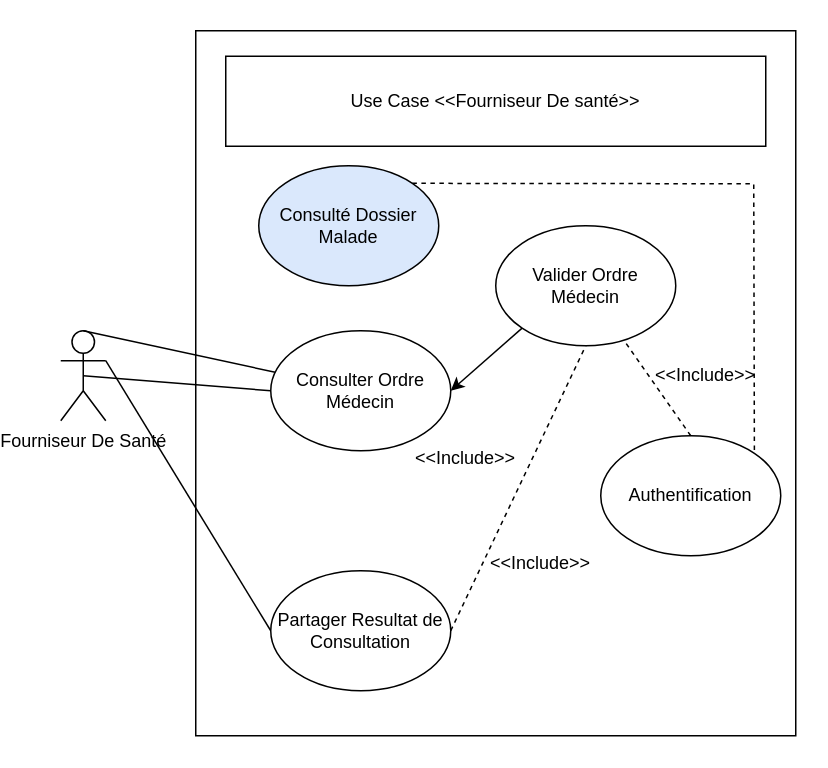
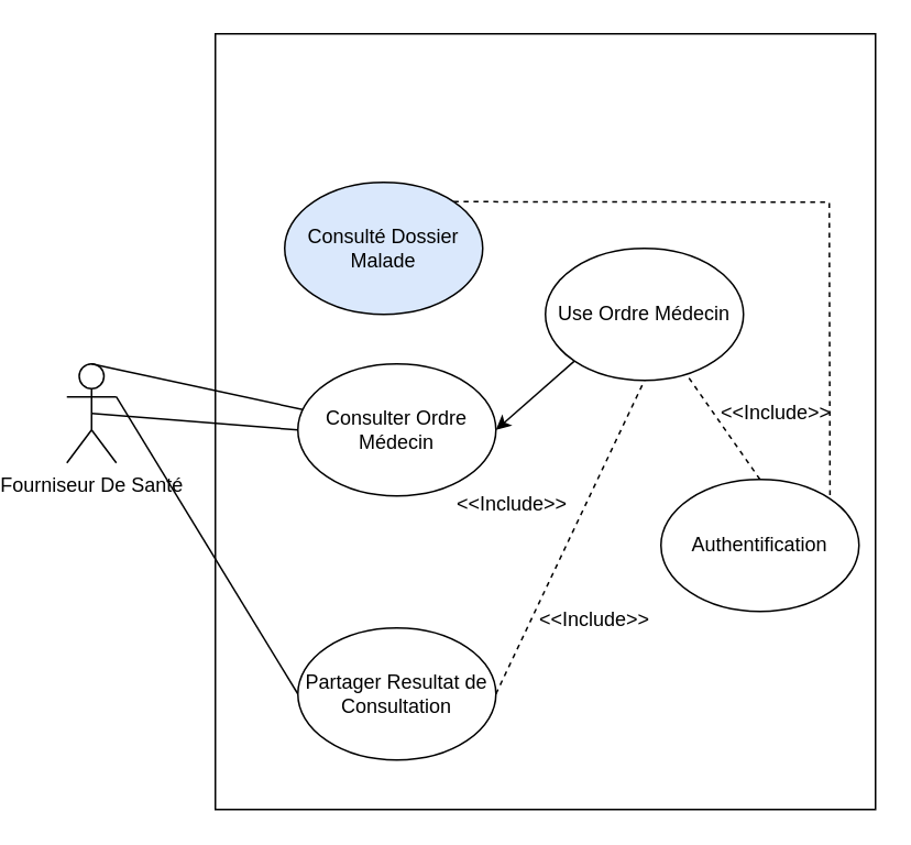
- <mxCell id="3" value="Use Case &amp;lt;&amp;lt;Fourniseur De santé&amp;gt;&amp;gt;" style="rounded=0;whiteSpace=wrap;html=1;" parent="1" vertex="1"><mxGeometry x="130" y="37" width="360" height="60" as="geometry" /></mxCell>
- <mxCell id="11" value="Valider Ordre Médecin" style="ellipse;whiteSpace=wrap;html=1;" parent="1" vertex="1"><mxGeometry x="310" y="150" width="120" height="80" as="geometry" /></mxCell>
+ <mxCell id="11" value="Use Ordre Médecin" style="ellipse;whiteSpace=wrap;html=1;" parent="1" vertex="1"><mxGeometry x="310" y="150" width="120" height="80" as="geometry" /></mxCell>
